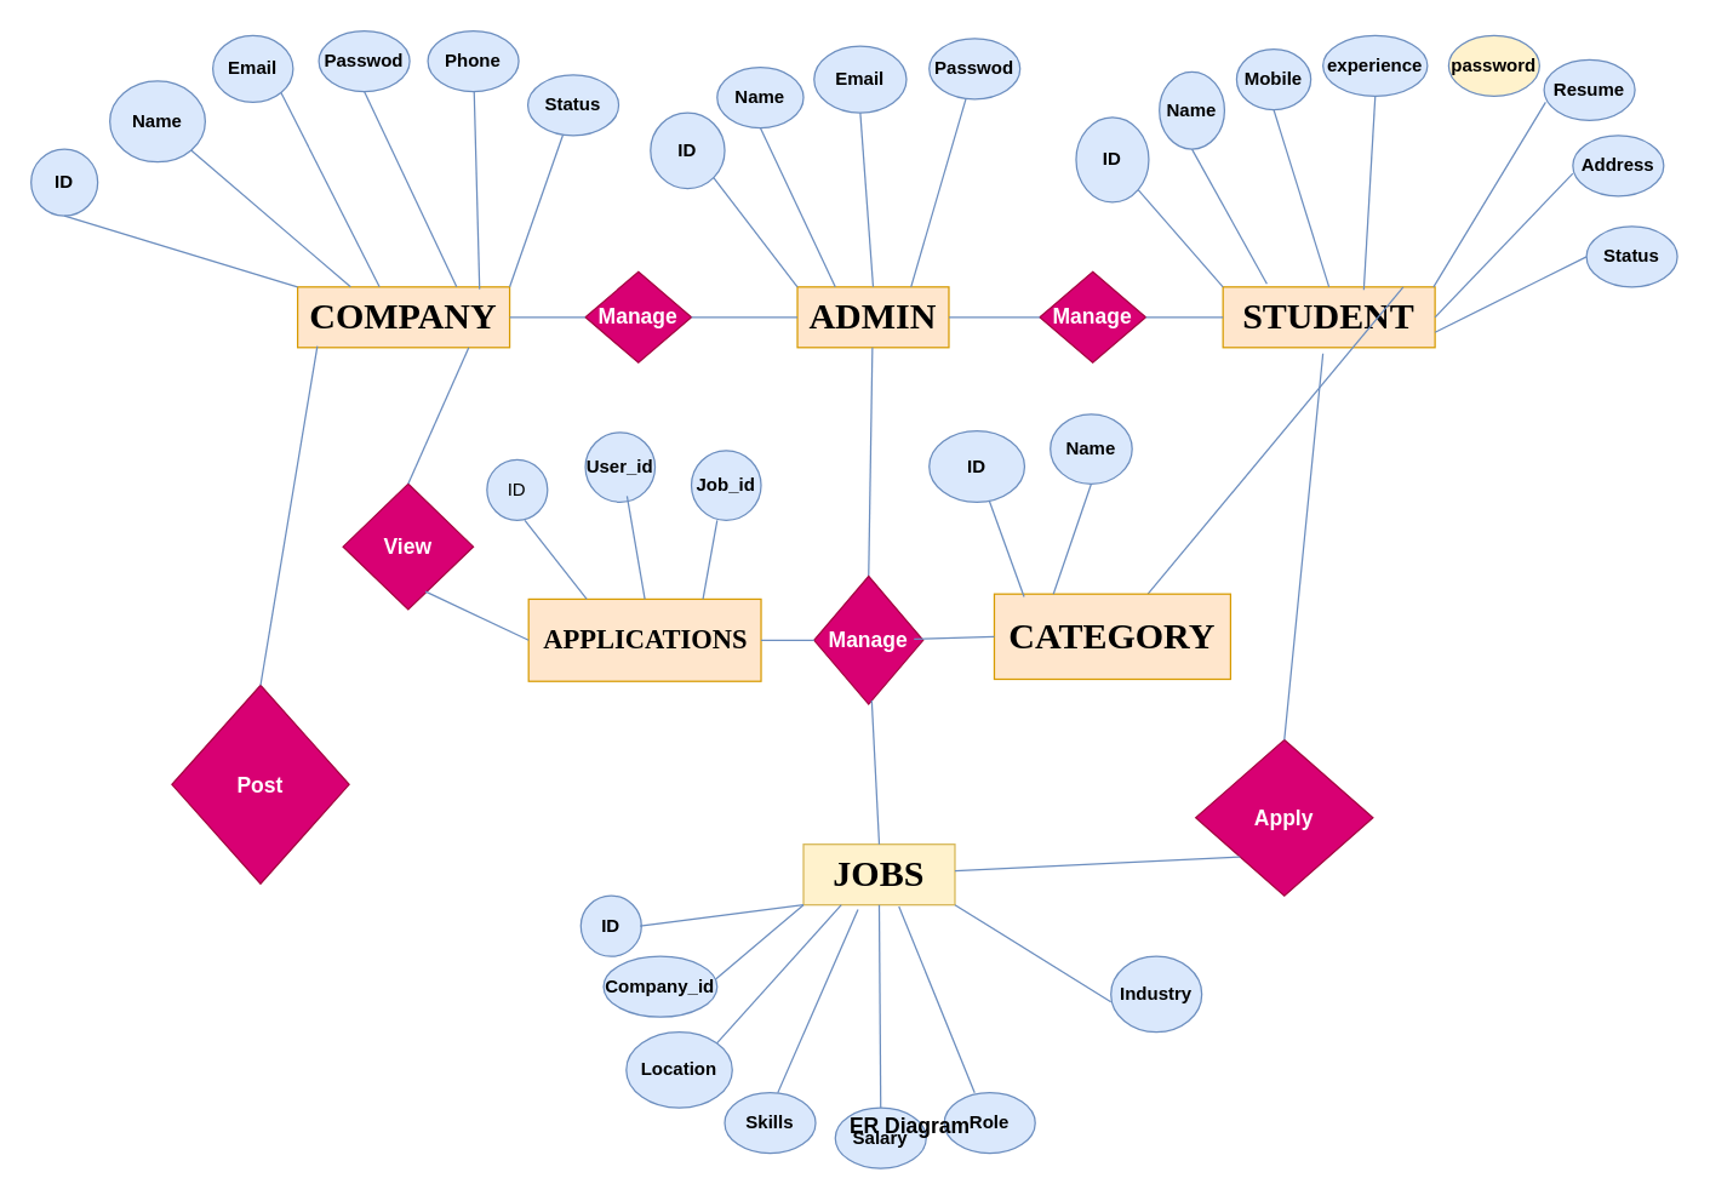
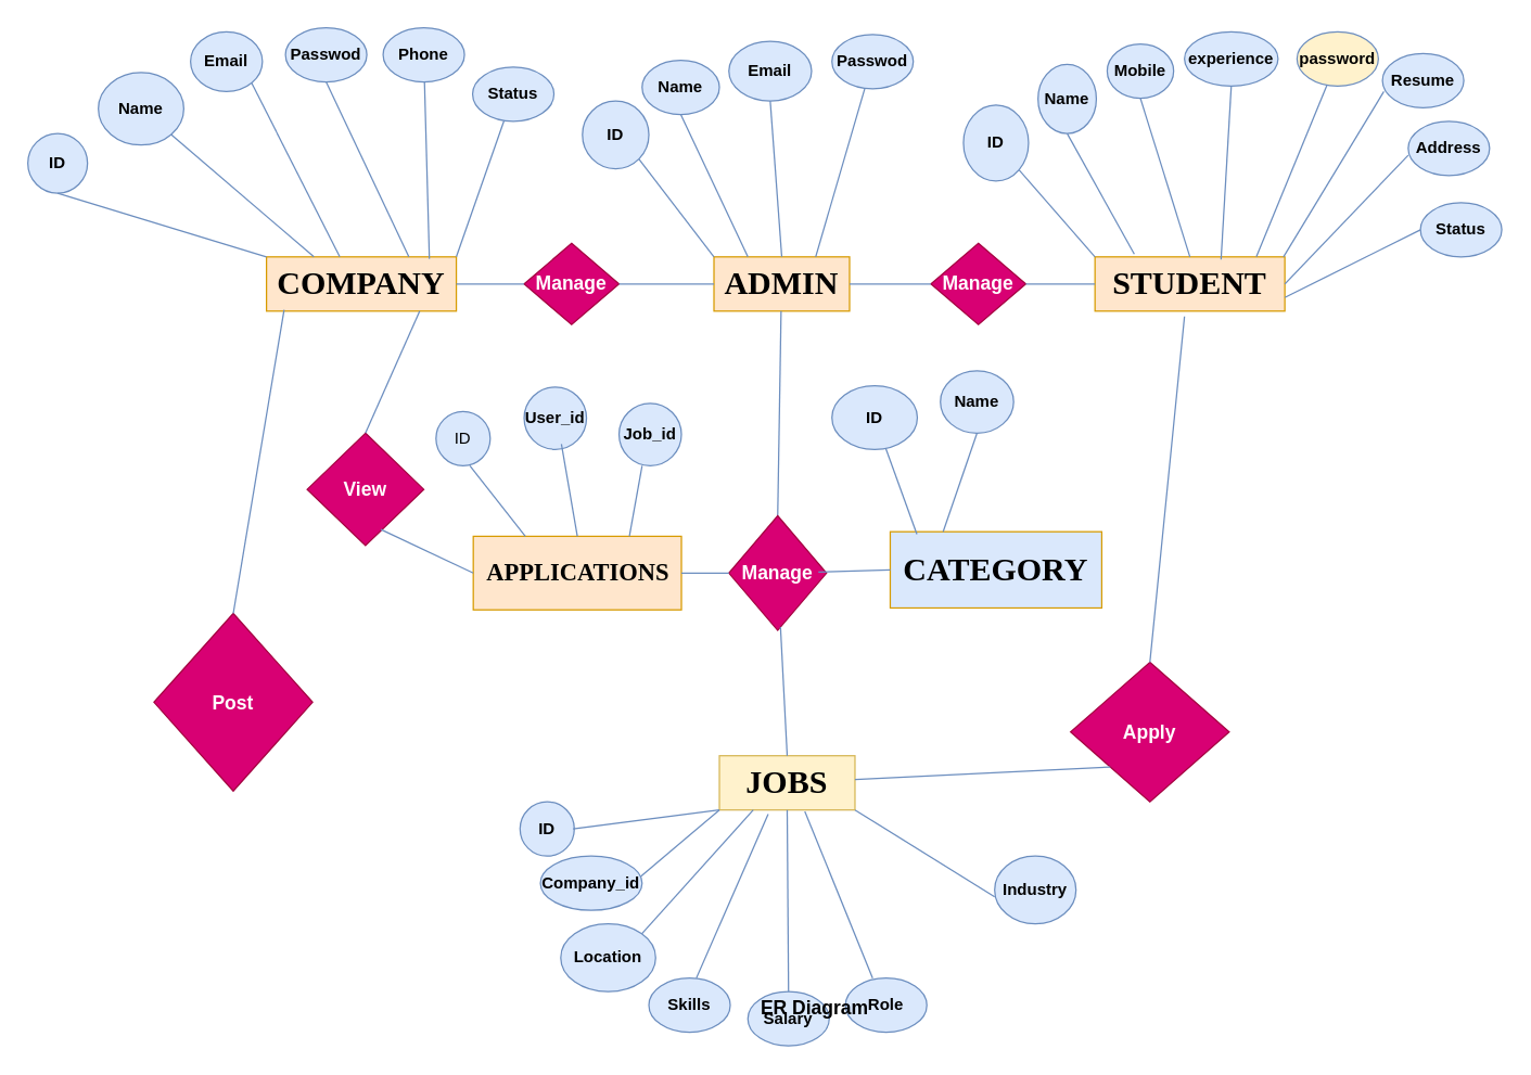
- <mxCell id="43" value="" style="endArrow=none;html=1;rounded=0;exitX=0.85;exitY=0;exitDx=0;exitDy=0;exitPerimeter=0;fillColor=#dae8fc;strokeColor=#6c8ebf;" edge="1" parent="1" source="4" target="76"><mxGeometry width="50" height="50" relative="1" as="geometry"><mxPoint x="926" y="184" as="sourcePoint" /><mxPoint x="998" y="74" as="targetPoint" /></mxGeometry></mxCell>
+ <mxCell id="43" value="" style="endArrow=none;html=1;rounded=0;exitX=0.85;exitY=0;exitDx=0;exitDy=0;exitPerimeter=0;fillColor=#dae8fc;strokeColor=#6c8ebf;" edge="1" parent="1" source="4" target="40"><mxGeometry width="50" height="50" relative="1" as="geometry"><mxPoint x="926" y="184" as="sourcePoint" /><mxPoint x="998" y="74" as="targetPoint" /></mxGeometry></mxCell>
- <mxCell id="76" value="&lt;font face=&quot;Times New Roman&quot;&gt;&lt;span style=&quot;font-size: 24px;&quot;&gt;&lt;b&gt;CATEGORY&lt;/b&gt;&lt;/span&gt;&lt;/font&gt;" style="whiteSpace=wrap;html=1;fillColor=#ffe6cc;strokeColor=#d79b00;" vertex="1" parent="1"><mxGeometry x="656" y="391.75" width="156" height="56.25" as="geometry" /></mxCell>
+ <mxCell id="76" value="&lt;font face=&quot;Times New Roman&quot;&gt;&lt;span style=&quot;font-size: 24px;&quot;&gt;&lt;b&gt;CATEGORY&lt;/b&gt;&lt;/span&gt;&lt;/font&gt;" style="whiteSpace=wrap;html=1;fillColor=#dae8fc;strokeColor=#d79b00;" vertex="1" parent="1"><mxGeometry x="656" y="391.75" width="156" height="56.25" as="geometry" /></mxCell>
